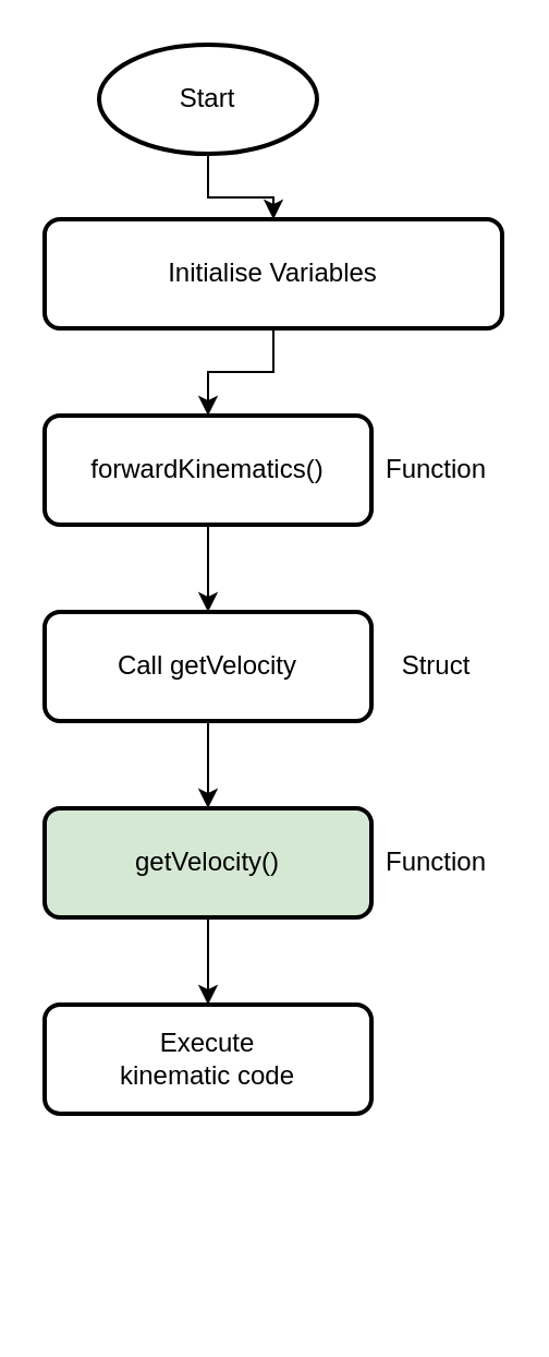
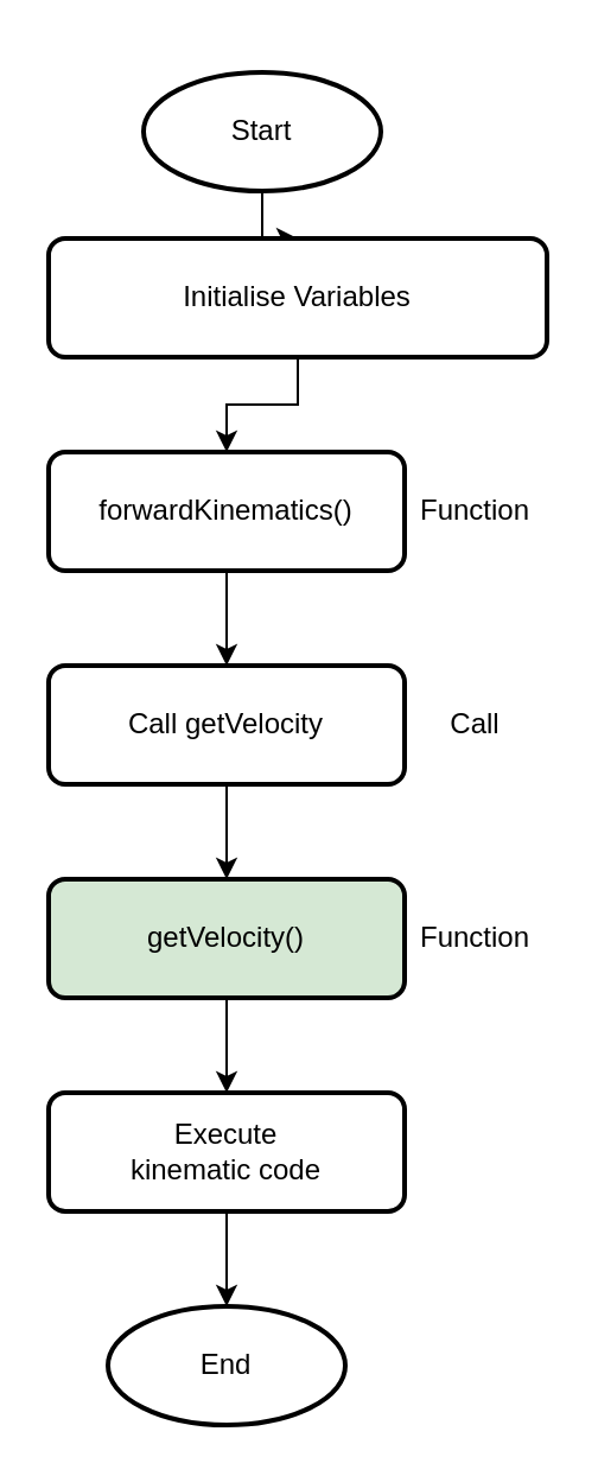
- <mxCell id="3" value="Start" style="strokeWidth=2;html=1;shape=mxgraph.flowchart.start_2;whiteSpace=wrap;" vertex="1" parent="1"><mxGeometry x="45" y="20" width="100" height="50" as="geometry" /></mxCell>
+ <mxCell id="3" value="Start" style="strokeWidth=2;html=1;shape=mxgraph.flowchart.start_2;whiteSpace=wrap;" vertex="1" parent="1"><mxGeometry x="60" y="30" width="100" height="50" as="geometry" /></mxCell>
- <mxCell id="13" value="Struct" style="text;html=1;strokeColor=none;fillColor=none;align=center;verticalAlign=middle;whiteSpace=wrap;rounded=0;" vertex="1" parent="1"><mxGeometry x="170" y="290" width="60" height="30" as="geometry" /></mxCell>
+ <mxCell id="13" value="Call" style="text;html=1;strokeColor=none;fillColor=none;align=center;verticalAlign=middle;whiteSpace=wrap;rounded=0;" vertex="1" parent="1"><mxGeometry x="170" y="290" width="60" height="30" as="geometry" /></mxCell>
+ <mxCell id="15" value="" style="edgeStyle=orthogonalEdgeStyle;rounded=0;orthogonalLoop=1;jettySize=auto;html=1;" edge="1" parent="1" source="16" target="17"><mxGeometry relative="1" as="geometry" /></mxCell>
+ <mxCell id="17" value="End" style="strokeWidth=2;html=1;shape=mxgraph.flowchart.start_2;whiteSpace=wrap;" vertex="1" parent="1"><mxGeometry x="45" y="550" width="100" height="50" as="geometry" /></mxCell>
